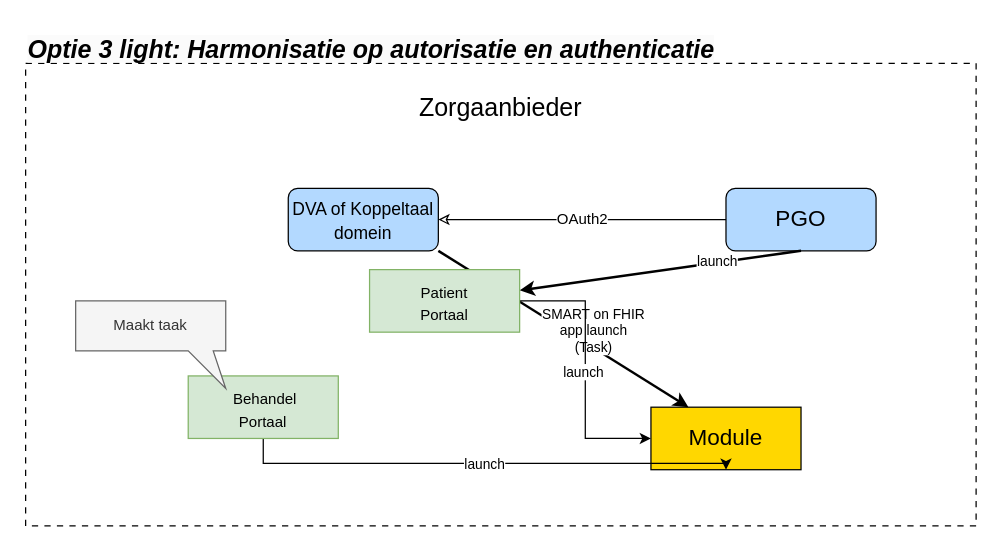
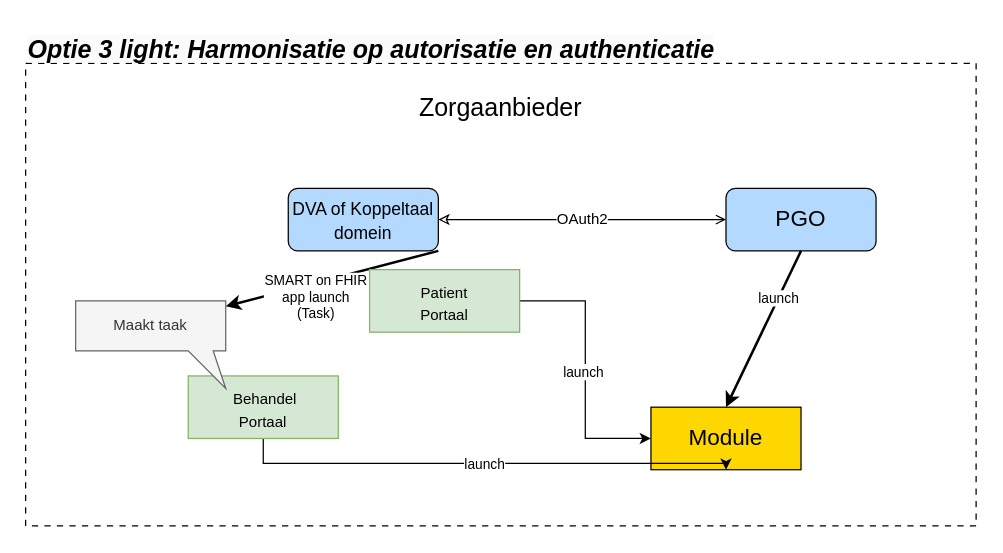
- <mxCell id="7" value="OAuth2" style="edgeStyle=orthogonalEdgeStyle;rounded=0;orthogonalLoop=1;jettySize=auto;html=1;exitX=1;exitY=0.5;exitDx=0;exitDy=0;strokeColor=#000000;fontSize=12;startArrow=classic;startFill=0;endArrow=none;entryX=0;entryY=0.5;entryDx=0;entryDy=0;" parent="1" source="4" target="5" edge="1"><mxGeometry relative="1" as="geometry"><mxPoint x="309" y="175" as="sourcePoint" /><mxPoint x="369" y="175" as="targetPoint" /><mxPoint as="offset" /></mxGeometry></mxCell>
+ <mxCell id="7" value="OAuth2" style="edgeStyle=orthogonalEdgeStyle;rounded=0;orthogonalLoop=1;jettySize=auto;html=1;exitX=1;exitY=0.5;exitDx=0;exitDy=0;strokeColor=#000000;fontSize=12;startArrow=classic;startFill=0;endArrow=open;entryX=0;entryY=0.5;entryDx=0;entryDy=0;" parent="1" source="4" target="5" edge="1"><mxGeometry relative="1" as="geometry"><mxPoint x="309" y="175" as="sourcePoint" /><mxPoint x="369" y="175" as="targetPoint" /><mxPoint as="offset" /></mxGeometry></mxCell>
- <mxCell id="9" value="launch" style="rounded=0;orthogonalLoop=1;jettySize=auto;html=1;exitX=0.5;exitY=1;exitDx=0;exitDy=0;strokeColor=#000000;strokeWidth=2;fontSize=11;" parent="1" source="5" target="12" edge="1"><mxGeometry x="-0.4" relative="1" as="geometry"><mxPoint as="offset" /><mxPoint x="370" y="290" as="targetPoint" /></mxGeometry></mxCell>
+ <mxCell id="9" value="launch" style="rounded=0;orthogonalLoop=1;jettySize=auto;html=1;exitX=0.5;exitY=1;exitDx=0;exitDy=0;strokeColor=#000000;strokeWidth=2;fontSize=11;entryX=0.5;entryY=0;entryDx=0;entryDy=0;" parent="1" source="5" target="6" edge="1"><mxGeometry x="-0.4" relative="1" as="geometry"><mxPoint as="offset" /><mxPoint x="370" y="290" as="targetPoint" /></mxGeometry></mxCell>
- <mxCell id="8" value="SMART on FHIR&lt;div&gt;app launch&lt;/div&gt;&lt;div&gt;(Task)&lt;/div&gt;" style="rounded=0;orthogonalLoop=1;jettySize=auto;html=1;exitX=1;exitY=1;exitDx=0;exitDy=0;entryX=0.25;entryY=0;entryDx=0;entryDy=0;strokeColor=#000000;strokeWidth=2;fontSize=11;startArrow=none;startFill=0;endArrow=classic;endFill=1;" parent="1" source="4" target="6" edge="1"><mxGeometry x="0.18" y="11" relative="1" as="geometry"><mxPoint as="offset" /></mxGeometry></mxCell>
+ <mxCell id="8" value="SMART on FHIR&lt;div&gt;app launch&lt;/div&gt;&lt;div&gt;(Task)&lt;/div&gt;" style="rounded=0;orthogonalLoop=1;jettySize=auto;html=1;exitX=1;exitY=1;exitDx=0;exitDy=0;strokeColor=#000000;strokeWidth=2;fontSize=11;startArrow=none;startFill=0;endArrow=classic;endFill=1;" parent="1" source="4" target="17" edge="1"><mxGeometry x="0.18" y="11" relative="1" as="geometry"><mxPoint as="offset" /></mxGeometry></mxCell>
